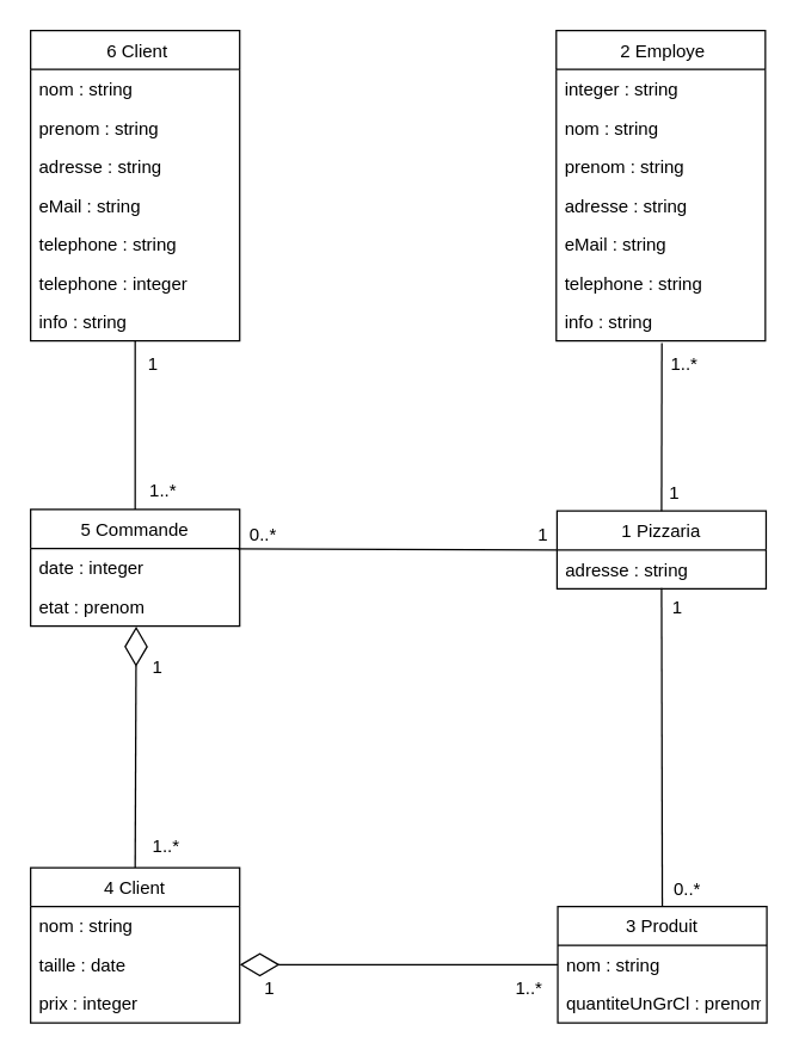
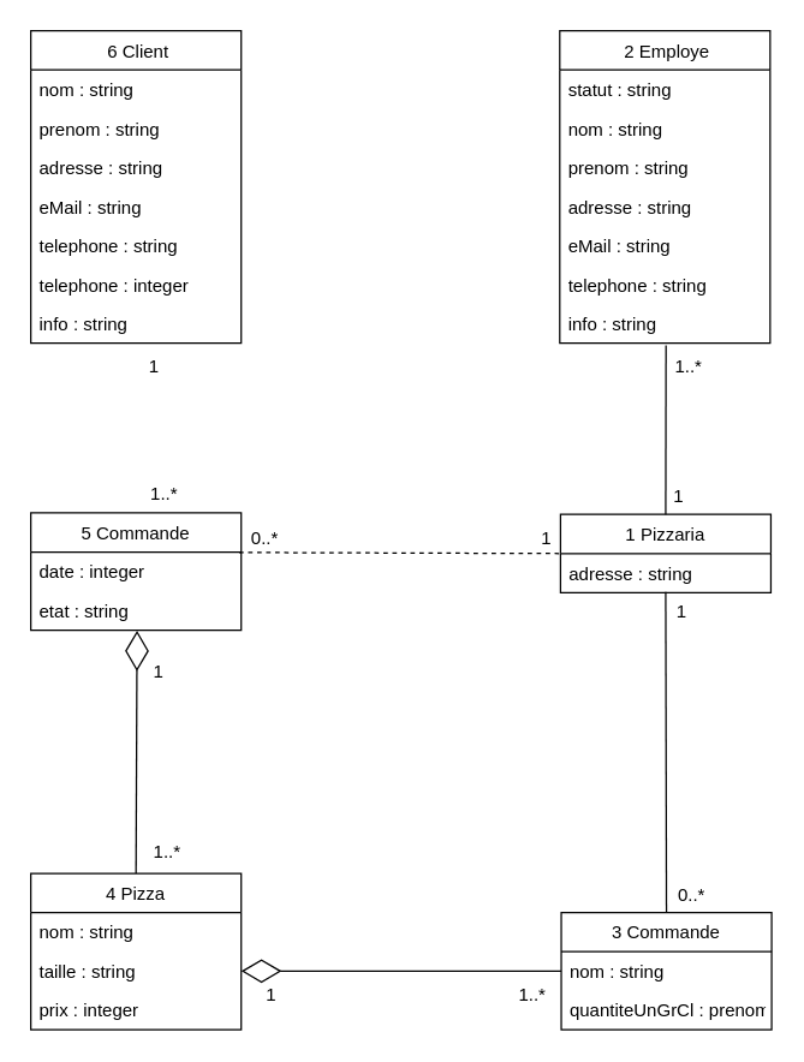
- <mxCell id="24" value="integer : string" style="text;strokeColor=none;fillColor=none;align=left;verticalAlign=top;spacingLeft=4;spacingRight=4;overflow=hidden;rotatable=0;points=[[0,0.5],[1,0.5]];portConstraint=eastwest;" parent="23" vertex="1"><mxGeometry y="26" width="140" height="26" as="geometry" /></mxCell>
+ <mxCell id="24" value="statut : string" style="text;strokeColor=none;fillColor=none;align=left;verticalAlign=top;spacingLeft=4;spacingRight=4;overflow=hidden;rotatable=0;points=[[0,0.5],[1,0.5]];portConstraint=eastwest;" parent="23" vertex="1"><mxGeometry y="26" width="140" height="26" as="geometry" /></mxCell>
- <mxCell id="32" value="" style="endArrow=none;html=1;entryX=0.5;entryY=1;entryDx=0;entryDy=0;exitX=0.5;exitY=0;exitDx=0;exitDy=0;" parent="1" source="11" target="3" edge="1"><mxGeometry width="50" height="50" relative="1" as="geometry"><mxPoint x="457.5" y="352" as="sourcePoint" /><mxPoint x="456.94" y="225.988" as="targetPoint" /></mxGeometry></mxCell>
- <mxCell id="31" value="" style="endArrow=none;html=1;entryX=0;entryY=0.5;entryDx=0;entryDy=0;exitX=0.99;exitY=0.011;exitDx=0;exitDy=0;exitPerimeter=0;" parent="1" source="12" target="14" edge="1"><mxGeometry width="50" height="50" relative="1" as="geometry"><mxPoint x="455" y="580" as="sourcePoint" /><mxPoint x="455" y="430" as="targetPoint" /></mxGeometry></mxCell>
+ <mxCell id="31" value="" style="endArrow=none;html=1;entryX=0;entryY=0.5;entryDx=0;entryDy=0;exitX=0.99;exitY=0.011;exitDx=0;exitDy=0;exitPerimeter=0;dashed=1;" parent="1" source="12" target="14" edge="1"><mxGeometry width="50" height="50" relative="1" as="geometry"><mxPoint x="455" y="580" as="sourcePoint" /><mxPoint x="455" y="430" as="targetPoint" /></mxGeometry></mxCell>
- <mxCell id="13" value="etat : prenom" style="text;strokeColor=none;fillColor=none;align=left;verticalAlign=top;spacingLeft=4;spacingRight=4;overflow=hidden;rotatable=0;points=[[0,0.5],[1,0.5]];portConstraint=eastwest;" parent="11" vertex="1"><mxGeometry y="52" width="140" height="26" as="geometry" /></mxCell>
+ <mxCell id="13" value="etat : string" style="text;strokeColor=none;fillColor=none;align=left;verticalAlign=top;spacingLeft=4;spacingRight=4;overflow=hidden;rotatable=0;points=[[0,0.5],[1,0.5]];portConstraint=eastwest;" parent="11" vertex="1"><mxGeometry y="52" width="140" height="26" as="geometry" /></mxCell>
- <mxCell id="16" value="4 Client" style="swimlane;fontStyle=0;childLayout=stackLayout;horizontal=1;startSize=26;fillColor=none;horizontalStack=0;resizeParent=1;resizeParentMax=0;resizeLast=0;collapsible=1;marginBottom=0;" parent="1" vertex="1"><mxGeometry x="20" y="581" width="140" height="104" as="geometry" /></mxCell>
+ <mxCell id="16" value="4 Pizza" style="swimlane;fontStyle=0;childLayout=stackLayout;horizontal=1;startSize=26;fillColor=none;horizontalStack=0;resizeParent=1;resizeParentMax=0;resizeLast=0;collapsible=1;marginBottom=0;" parent="1" vertex="1"><mxGeometry x="20" y="581" width="140" height="104" as="geometry" /></mxCell>
- <mxCell id="20" value="3 Produit" style="swimlane;fontStyle=0;childLayout=stackLayout;horizontal=1;startSize=26;fillColor=none;horizontalStack=0;resizeParent=1;resizeParentMax=0;resizeLast=0;collapsible=1;marginBottom=0;" parent="1" vertex="1"><mxGeometry x="373" y="607" width="140" height="78" as="geometry" /></mxCell>
+ <mxCell id="20" value="3 Commande" style="swimlane;fontStyle=0;childLayout=stackLayout;horizontal=1;startSize=26;fillColor=none;horizontalStack=0;resizeParent=1;resizeParentMax=0;resizeLast=0;collapsible=1;marginBottom=0;" parent="1" vertex="1"><mxGeometry x="373" y="607" width="140" height="78" as="geometry" /></mxCell>
- <mxCell id="18" value="taille : date" style="text;strokeColor=none;fillColor=none;align=left;verticalAlign=top;spacingLeft=4;spacingRight=4;overflow=hidden;rotatable=0;points=[[0,0.5],[1,0.5]];portConstraint=eastwest;" parent="16" vertex="1"><mxGeometry y="52" width="140" height="26" as="geometry" /></mxCell>
+ <mxCell id="18" value="taille : string" style="text;strokeColor=none;fillColor=none;align=left;verticalAlign=top;spacingLeft=4;spacingRight=4;overflow=hidden;rotatable=0;points=[[0,0.5],[1,0.5]];portConstraint=eastwest;" parent="16" vertex="1"><mxGeometry y="52" width="140" height="26" as="geometry" /></mxCell>
